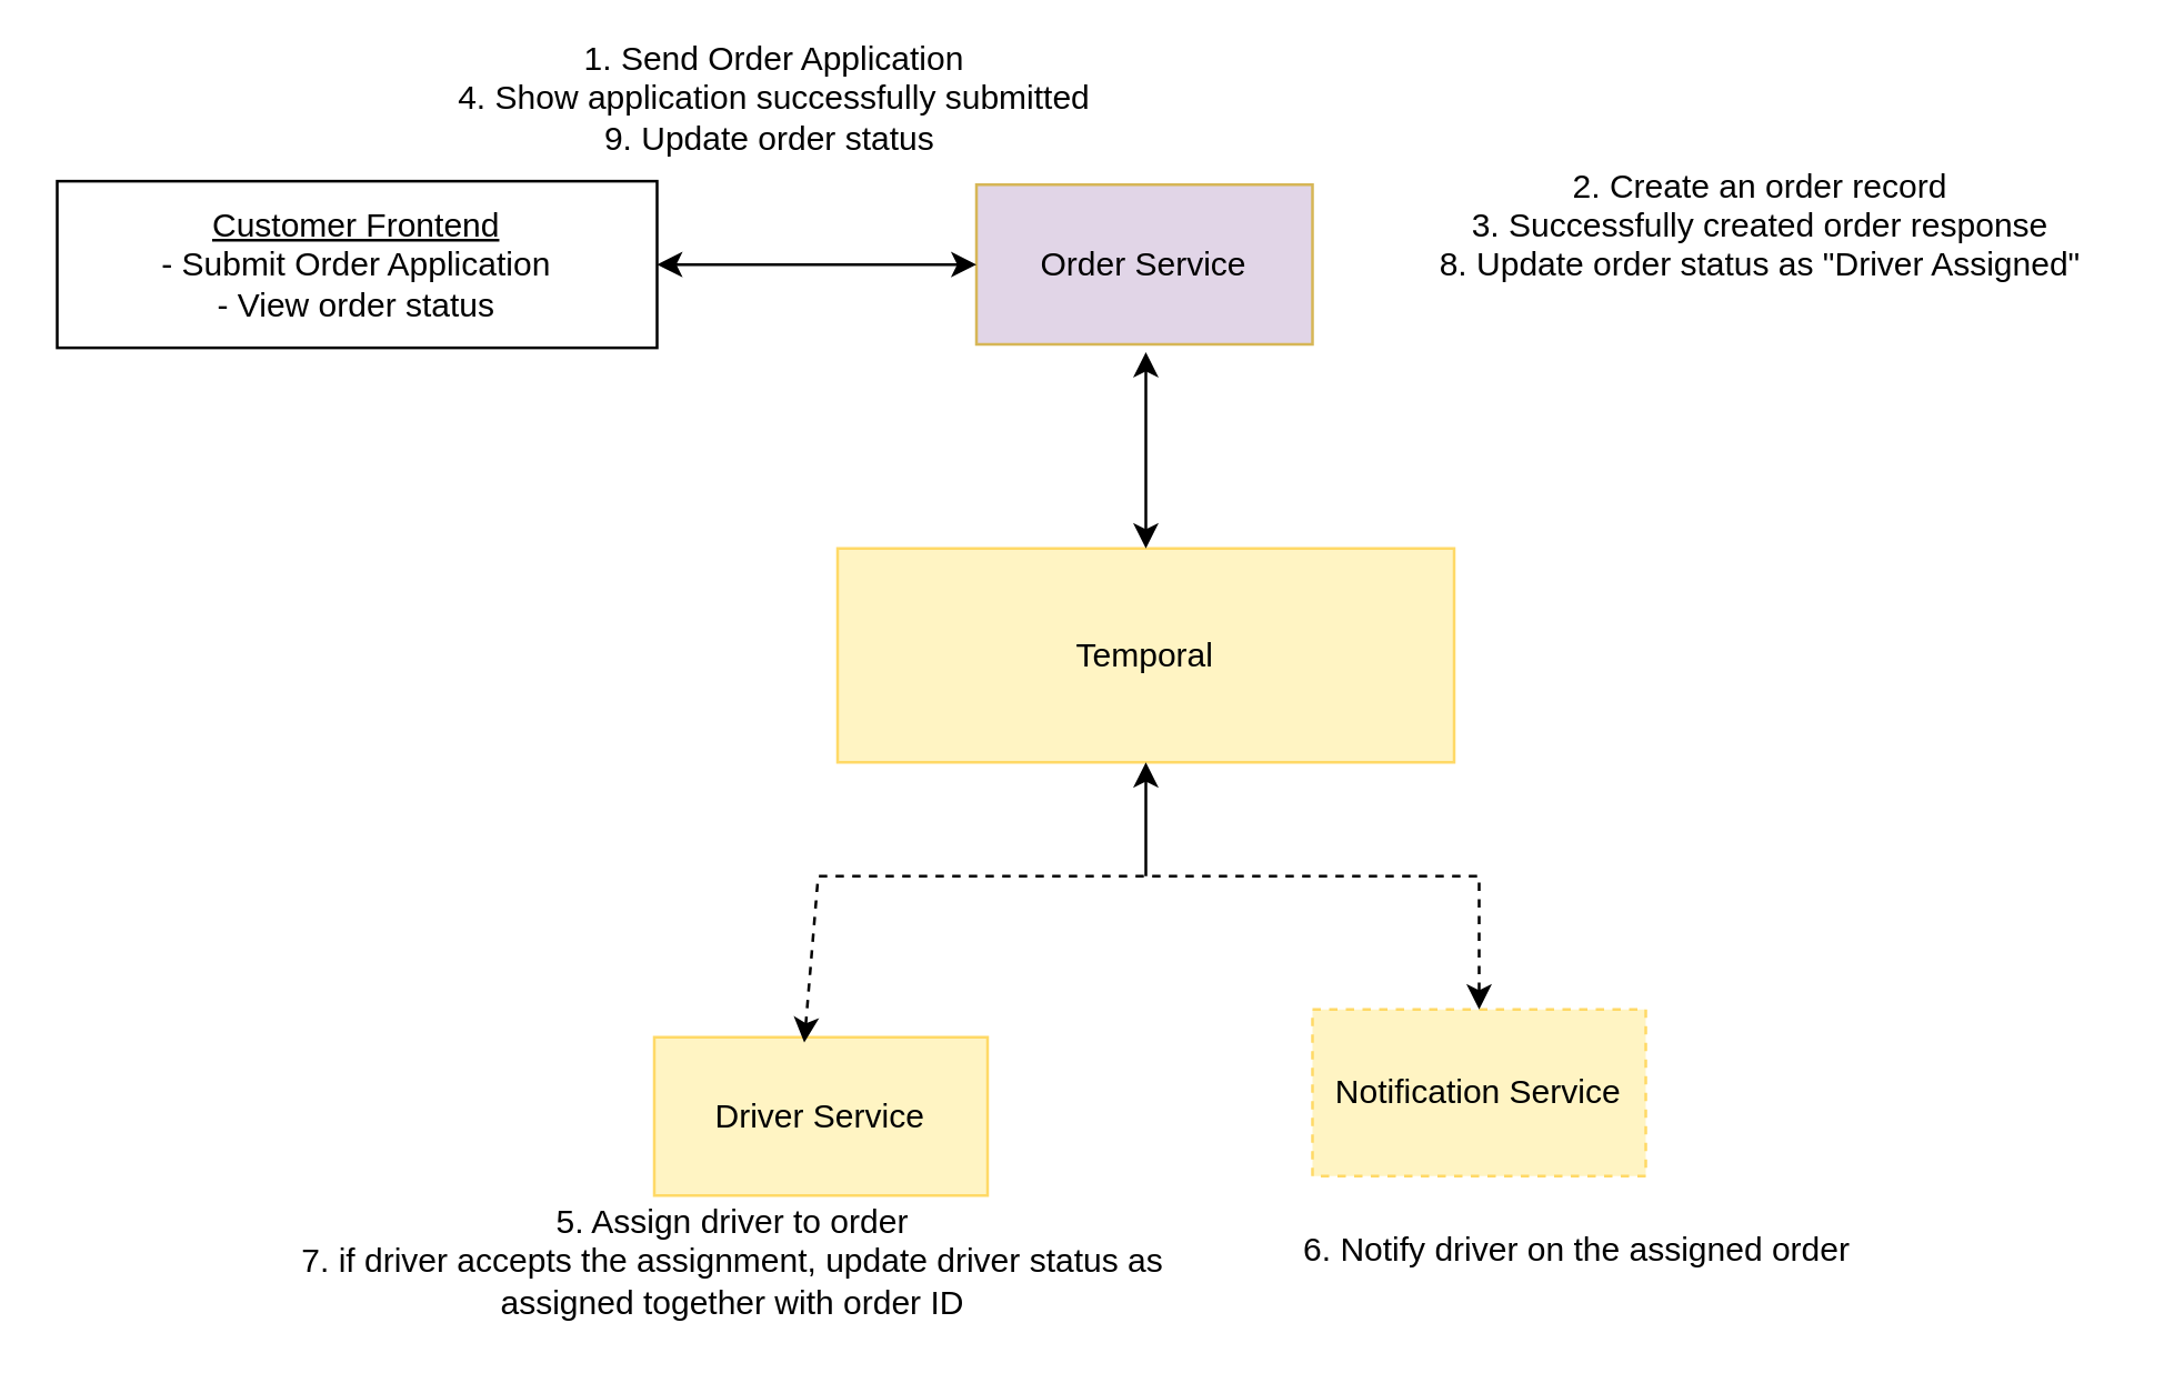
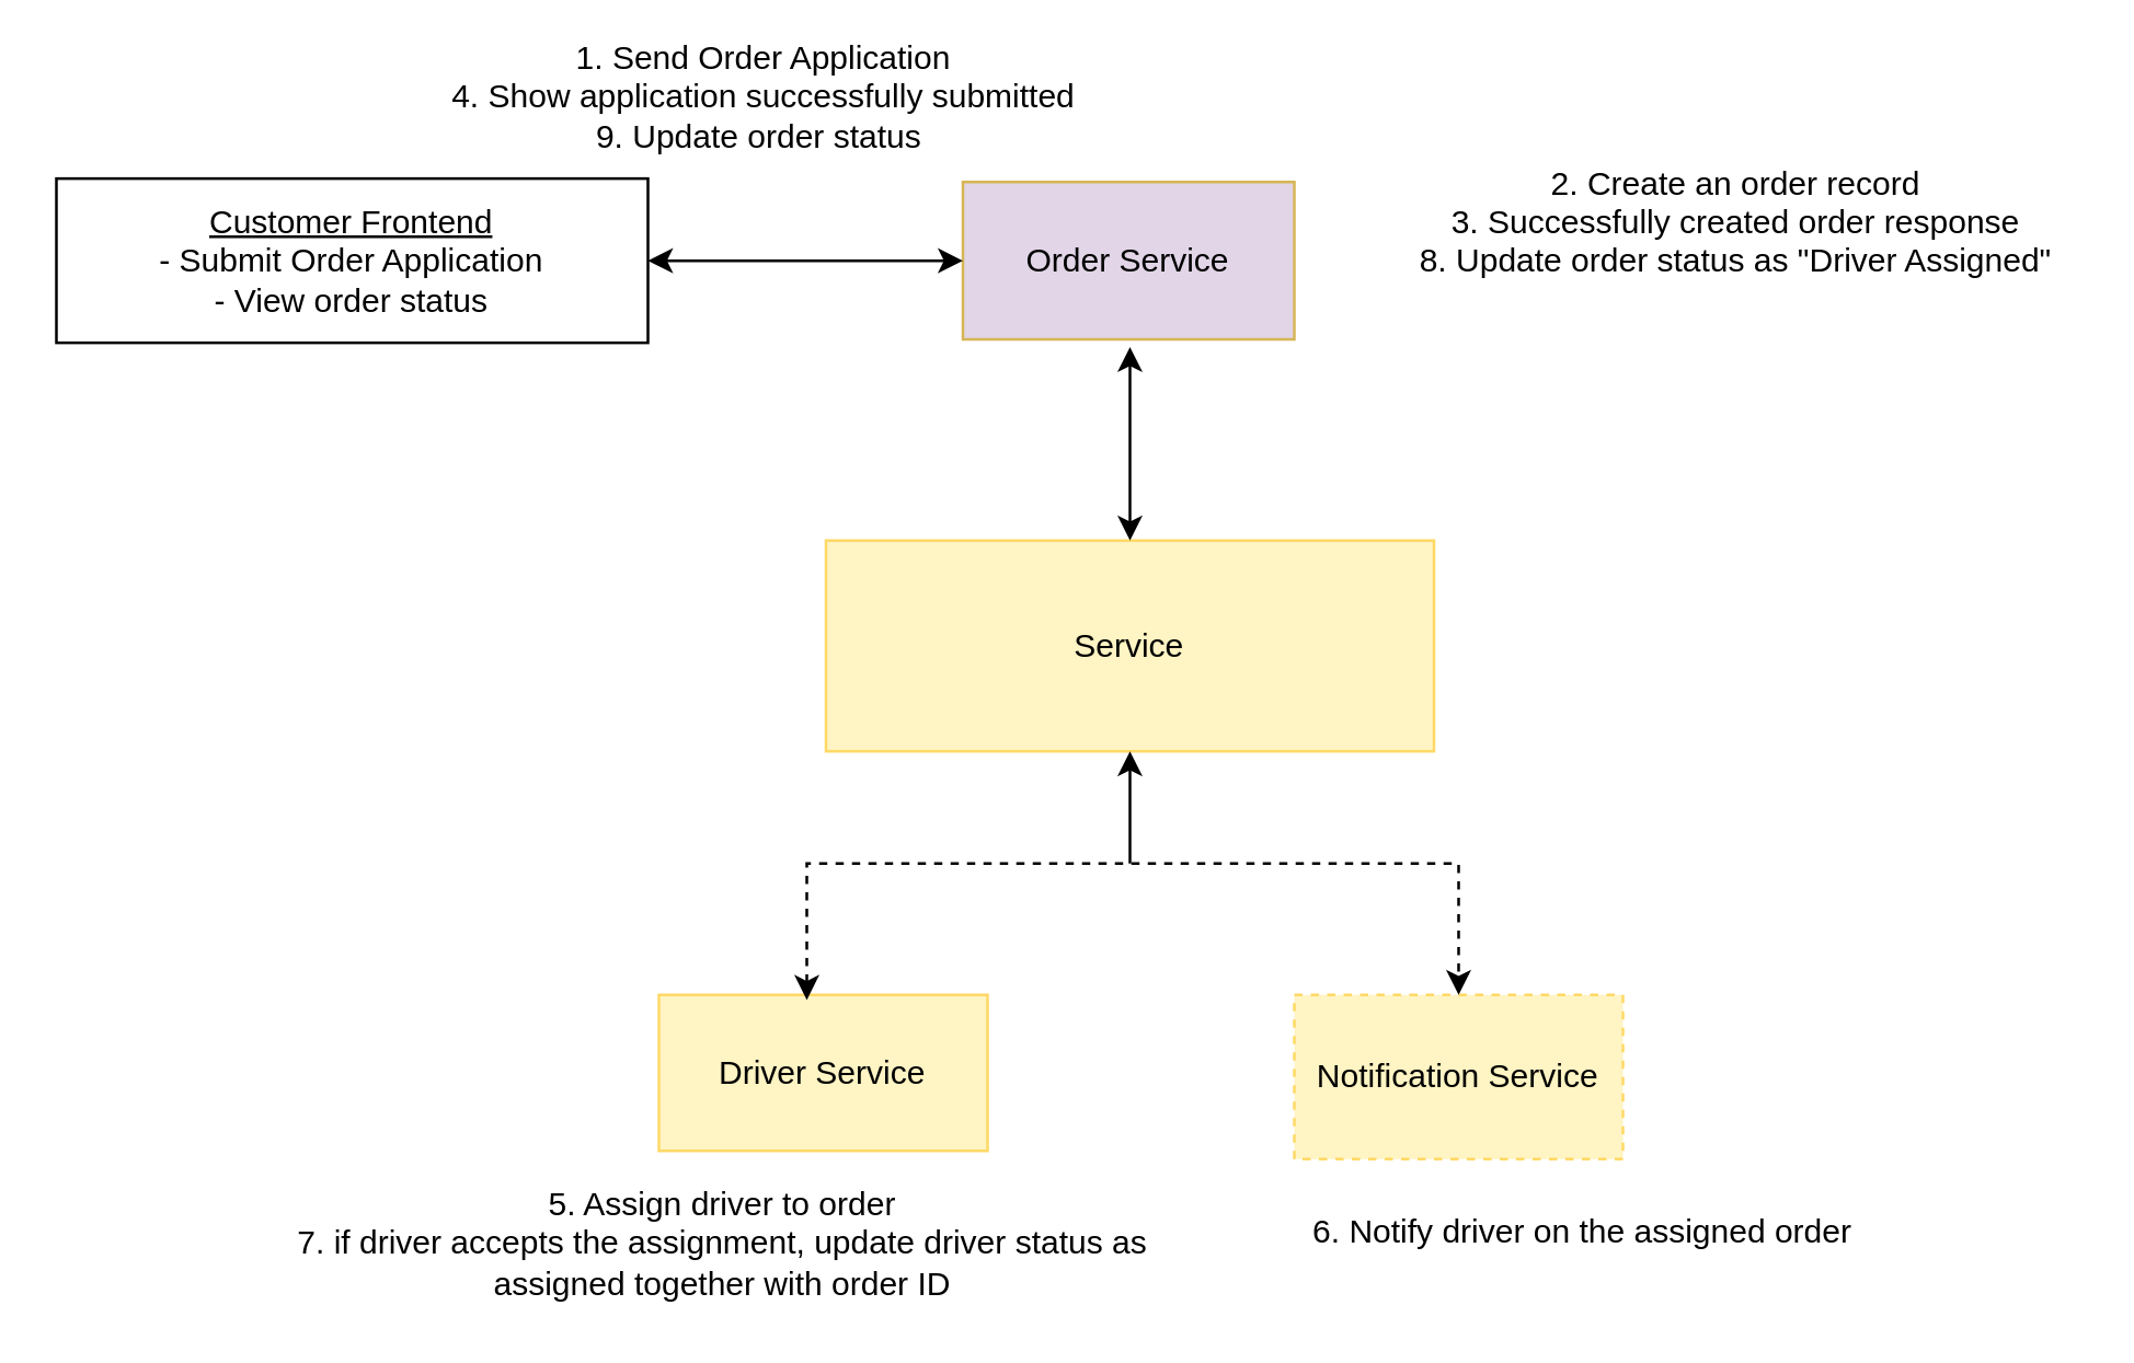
- <mxCell id="3" value="Temporal" style="rounded=0;whiteSpace=wrap;html=1;fillColor=light-dark(#FFF4C3,var(--ge-dark-color, #121212));strokeColor=light-dark(#FFD966,#FFFFFF);" vertex="1" parent="1"><mxGeometry x="301" y="197" width="222" height="77" as="geometry" /></mxCell>
+ <mxCell id="3" value="Service" style="rounded=0;whiteSpace=wrap;html=1;fillColor=light-dark(#FFF4C3,var(--ge-dark-color, #121212));strokeColor=light-dark(#FFD966,#FFFFFF);" vertex="1" parent="1"><mxGeometry x="301" y="197" width="222" height="77" as="geometry" /></mxCell>
- <mxCell id="5" value="Driver Service" style="rounded=0;whiteSpace=wrap;html=1;fillColor=light-dark(#FFF4C3,var(--ge-dark-color, #121212));strokeColor=light-dark(#FFD966,#FFFFFF);" vertex="1" parent="1"><mxGeometry x="235" y="373" width="120" height="57" as="geometry" /></mxCell>
+ <mxCell id="5" value="Driver Service" style="rounded=0;whiteSpace=wrap;html=1;fillColor=light-dark(#FFF4C3,var(--ge-dark-color, #121212));strokeColor=light-dark(#FFD966,#FFFFFF);" vertex="1" parent="1"><mxGeometry x="240" y="363" width="120" height="57" as="geometry" /></mxCell>
- <mxCell id="11" value="&lt;div&gt;6. Notify driver on the assigned order&lt;/div&gt;" style="text;html=1;align=center;verticalAlign=middle;whiteSpace=wrap;rounded=0;" vertex="1" parent="1"><mxGeometry x="460" y="435" width="215" height="30" as="geometry" /></mxCell>
+ <mxCell id="11" value="&lt;div&gt;6. Notify driver on the assigned order&lt;/div&gt;" style="text;html=1;align=center;verticalAlign=middle;whiteSpace=wrap;rounded=0;" vertex="1" parent="1"><mxGeometry x="470" y="435" width="215" height="30" as="geometry" /></mxCell>
